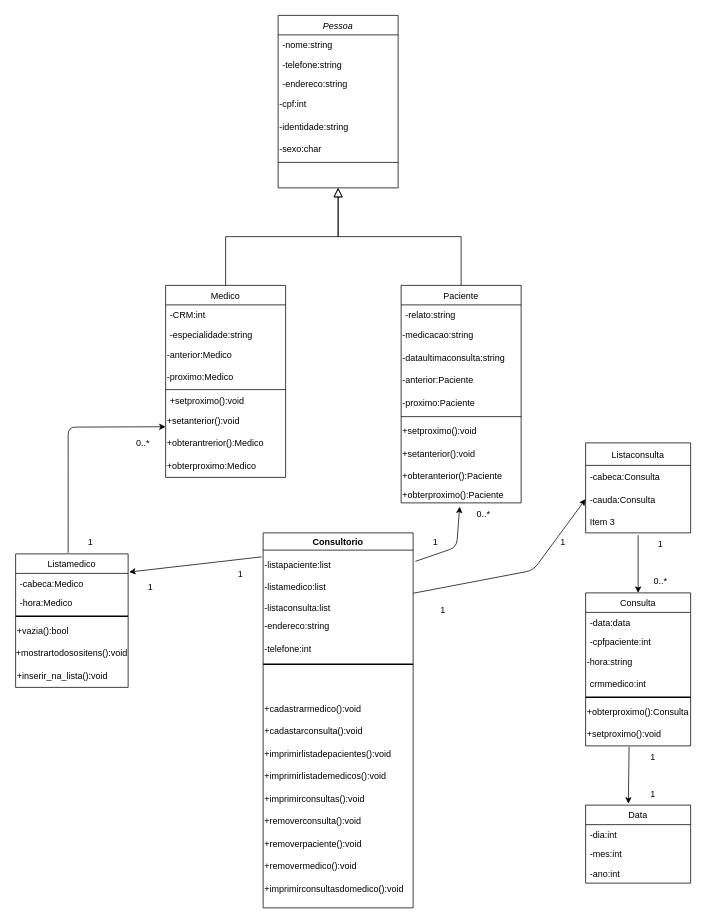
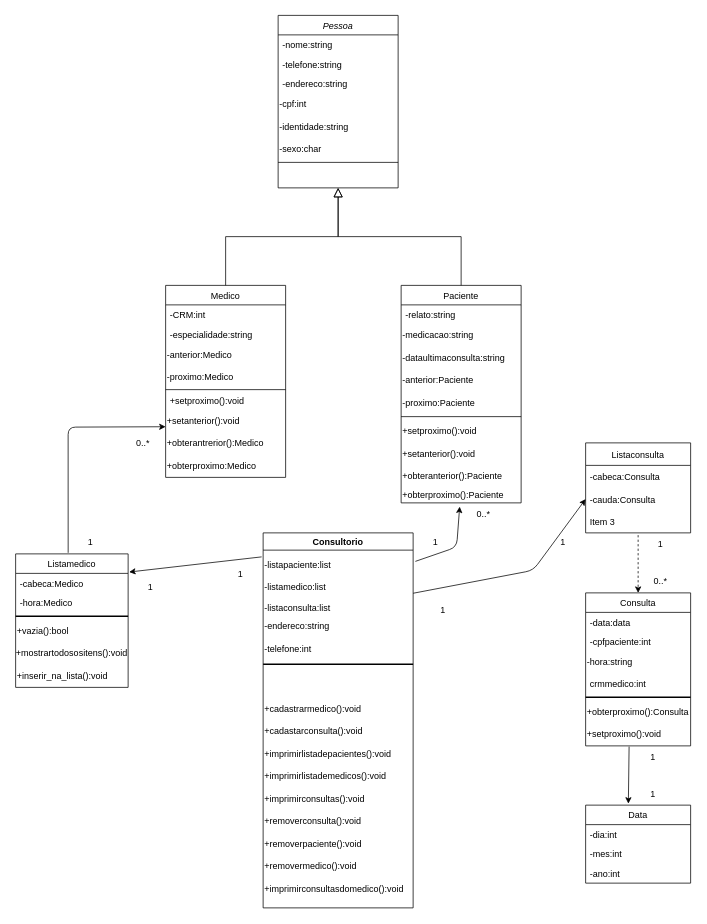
- <mxCell id="59" value="" style="endArrow=classic;html=1;entryX=0.5;entryY=0;entryDx=0;entryDy=0;exitX=0.5;exitY=1.1;exitDx=0;exitDy=0;exitPerimeter=0;" edge="1" parent="1" source="72" target="51"><mxGeometry width="50" height="50" relative="1" as="geometry"><mxPoint x="770" y="650" as="sourcePoint" /><mxPoint x="600" y="830" as="targetPoint" /></mxGeometry></mxCell>
+ <mxCell id="59" value="" style="endArrow=classic;html=1;entryX=0.5;entryY=0;entryDx=0;entryDy=0;exitX=0.5;exitY=1.1;exitDx=0;exitDy=0;exitPerimeter=0;dashed=1;" edge="1" parent="1" source="72" target="51"><mxGeometry width="50" height="50" relative="1" as="geometry"><mxPoint x="770" y="650" as="sourcePoint" /><mxPoint x="600" y="830" as="targetPoint" /></mxGeometry></mxCell>
